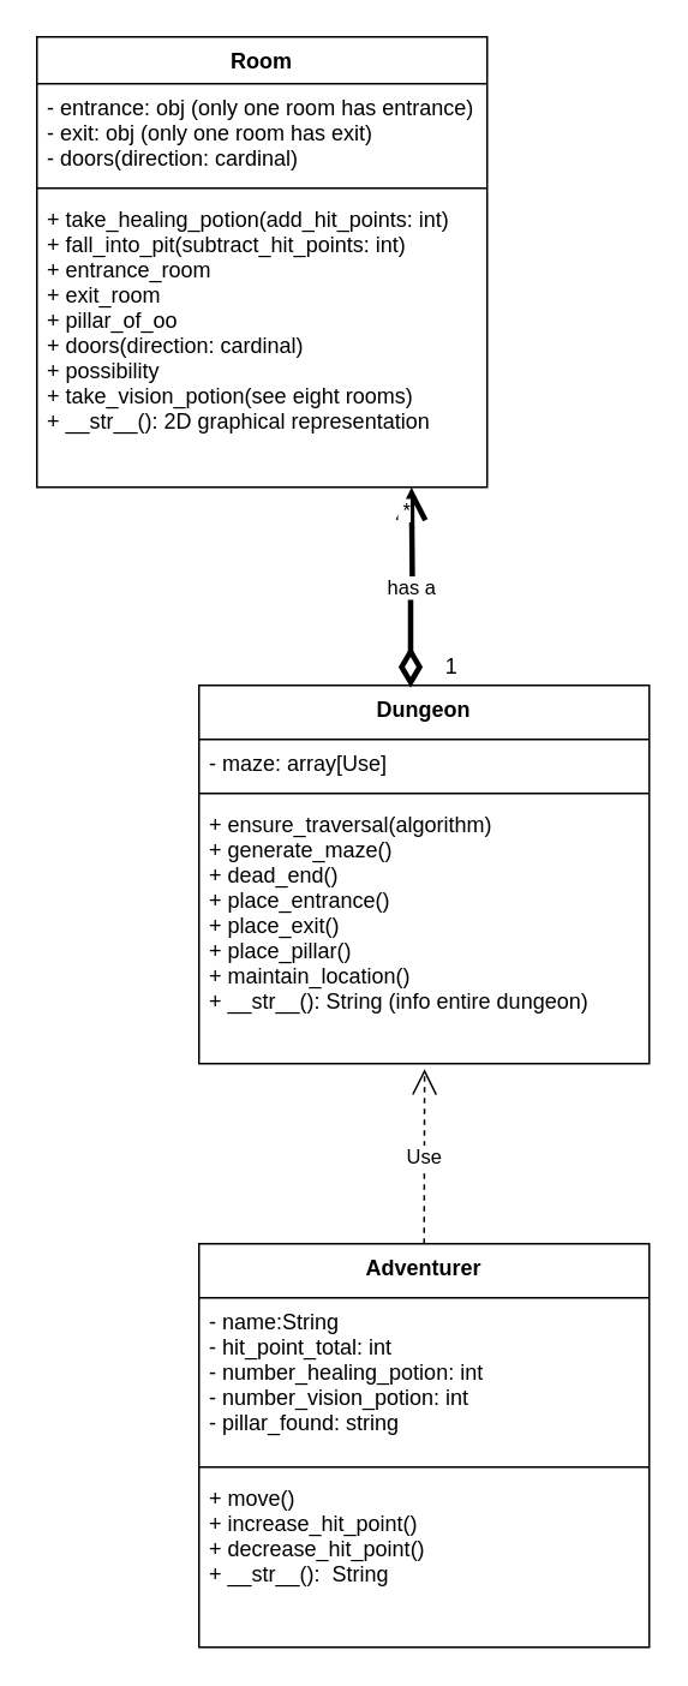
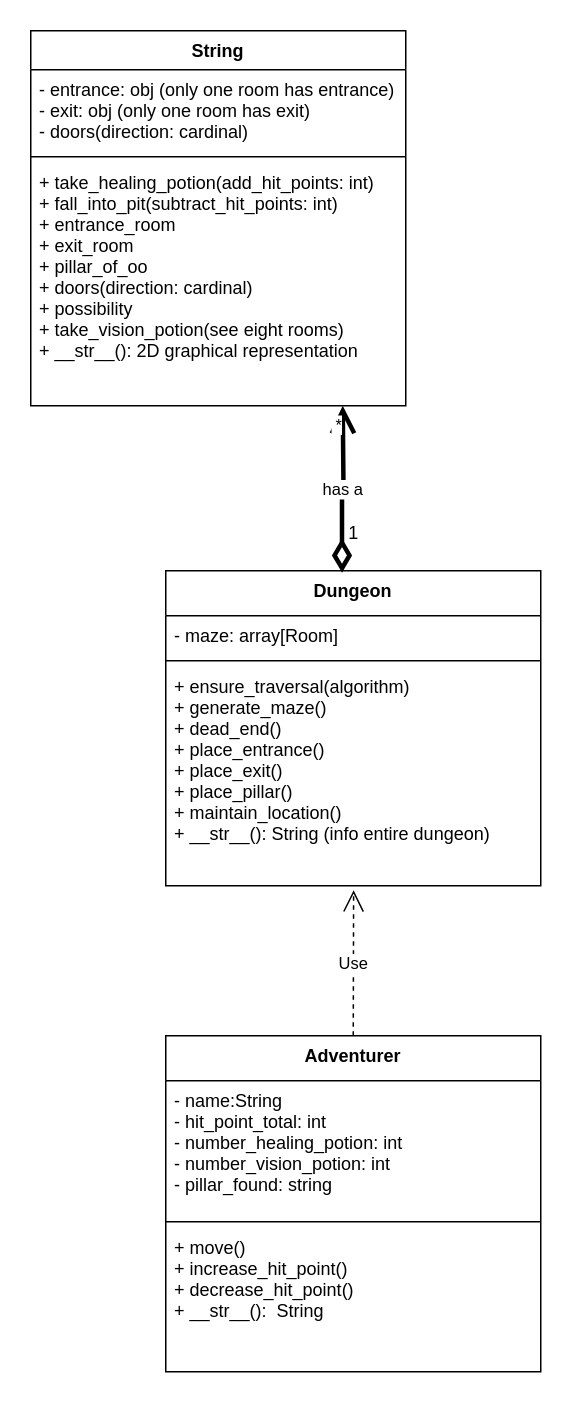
- <mxCell id="2" value="Room" style="swimlane;fontStyle=1;align=center;verticalAlign=top;childLayout=stackLayout;horizontal=1;startSize=26;horizontalStack=0;resizeParent=1;resizeParentMax=0;resizeLast=0;collapsible=1;marginBottom=0;" parent="1" vertex="1"><mxGeometry x="20" y="20" width="250" height="250" as="geometry" /></mxCell>
+ <mxCell id="2" value="String" style="swimlane;fontStyle=1;align=center;verticalAlign=top;childLayout=stackLayout;horizontal=1;startSize=26;horizontalStack=0;resizeParent=1;resizeParentMax=0;resizeLast=0;collapsible=1;marginBottom=0;" parent="1" vertex="1"><mxGeometry x="20" y="20" width="250" height="250" as="geometry" /></mxCell>
- <mxCell id="12" value="1" style="text;html=1;align=center;verticalAlign=middle;resizable=0;points=[];autosize=1;strokeColor=none;fillColor=none;fontSize=12;" parent="1" vertex="1"><mxGeometry x="240" y="360" width="20" height="20" as="geometry" /></mxCell>
+ <mxCell id="12" value="1" style="text;html=1;align=center;verticalAlign=middle;resizable=0;points=[];autosize=1;strokeColor=none;fillColor=none;fontSize=12;" parent="1" vertex="1"><mxGeometry x="225" y="345" width="20" height="20" as="geometry" /></mxCell>
- <mxCell id="7" value="- maze: array[Use]" style="text;strokeColor=none;fillColor=none;align=left;verticalAlign=top;spacingLeft=4;spacingRight=4;overflow=hidden;rotatable=0;points=[[0,0.5],[1,0.5]];portConstraint=eastwest;" parent="6" vertex="1"><mxGeometry y="30" width="250" height="26" as="geometry" /></mxCell>
+ <mxCell id="7" value="- maze: array[Room]" style="text;strokeColor=none;fillColor=none;align=left;verticalAlign=top;spacingLeft=4;spacingRight=4;overflow=hidden;rotatable=0;points=[[0,0.5],[1,0.5]];portConstraint=eastwest;" parent="6" vertex="1"><mxGeometry y="30" width="250" height="26" as="geometry" /></mxCell>
